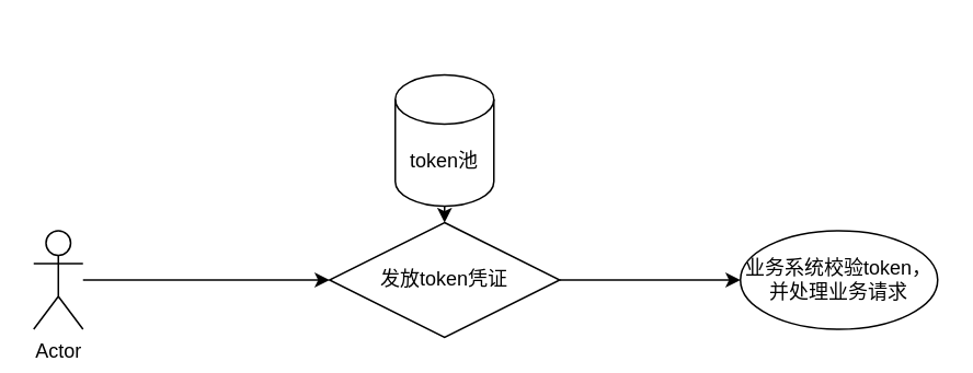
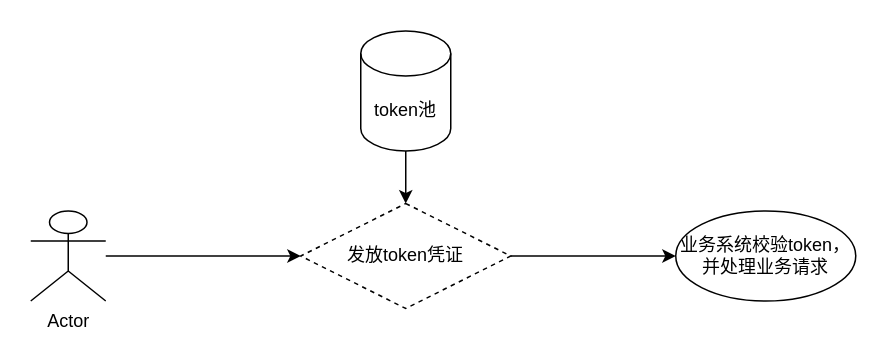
- <mxCell id="5" value="token池" style="shape=cylinder3;whiteSpace=wrap;html=1;boundedLbl=1;backgroundOutline=1;size=15;" vertex="1" parent="1"><mxGeometry x="240" y="45" width="60" height="80" as="geometry" /></mxCell>
+ <mxCell id="5" value="token池" style="shape=cylinder3;whiteSpace=wrap;html=1;boundedLbl=1;backgroundOutline=1;size=15;" vertex="1" parent="1"><mxGeometry x="240" y="20" width="60" height="80" as="geometry" /></mxCell>
- <mxCell id="3" value="Actor" style="shape=umlActor;verticalLabelPosition=bottom;verticalAlign=top;html=1;outlineConnect=0;" vertex="1" parent="1"><mxGeometry x="20" y="140" width="30" height="60" as="geometry" /></mxCell>
+ <mxCell id="3" value="Actor" style="shape=umlActor;verticalLabelPosition=bottom;verticalAlign=top;html=1;outlineConnect=0;" vertex="1" parent="1"><mxGeometry x="20" y="140" width="50" height="60" as="geometry" /></mxCell>
- <mxCell id="7" value="发放token凭证" style="rhombus;whiteSpace=wrap;html=1;" vertex="1" parent="1"><mxGeometry x="200" y="135" width="140" height="70" as="geometry" /></mxCell>
+ <mxCell id="7" value="发放token凭证" style="rhombus;whiteSpace=wrap;html=1;dashed=1;" vertex="1" parent="1"><mxGeometry x="200" y="135" width="140" height="70" as="geometry" /></mxCell>
